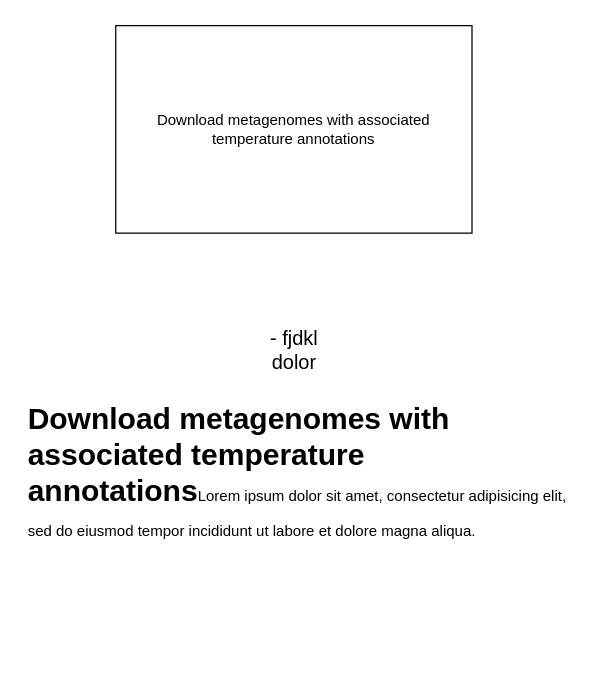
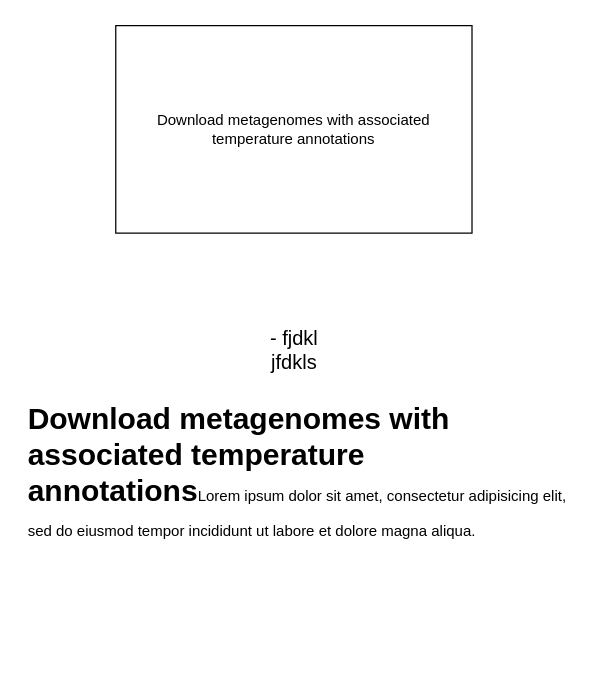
- <mxCell id="3" value="- fjdkl&lt;div&gt;dolor&lt;/div&gt;&lt;div&gt;&lt;br&gt;&lt;/div&gt;" style="text;html=1;align=center;verticalAlign=middle;whiteSpace=wrap;rounded=0;fontSize=16;" vertex="1" parent="1"><mxGeometry x="205" y="274" width="60" height="30" as="geometry" /></mxCell>
+ <mxCell id="3" value="- fjdkl&lt;div&gt;jfdkls&lt;/div&gt;&lt;div&gt;&lt;br&gt;&lt;/div&gt;" style="text;html=1;align=center;verticalAlign=middle;whiteSpace=wrap;rounded=0;fontSize=16;" vertex="1" parent="1"><mxGeometry x="205" y="274" width="60" height="30" as="geometry" /></mxCell>
